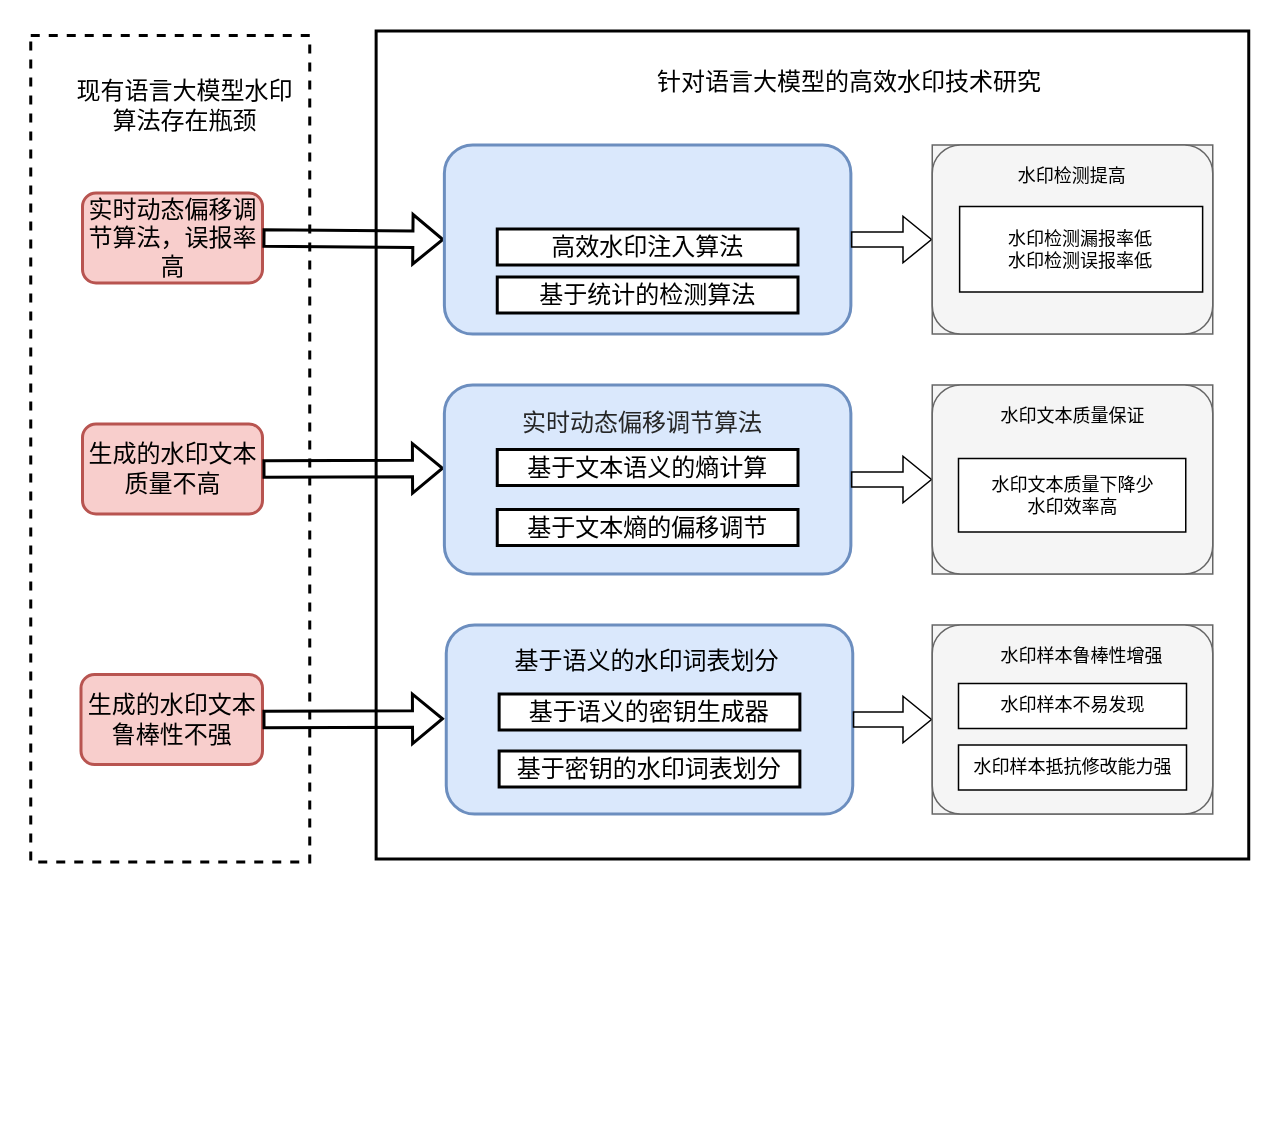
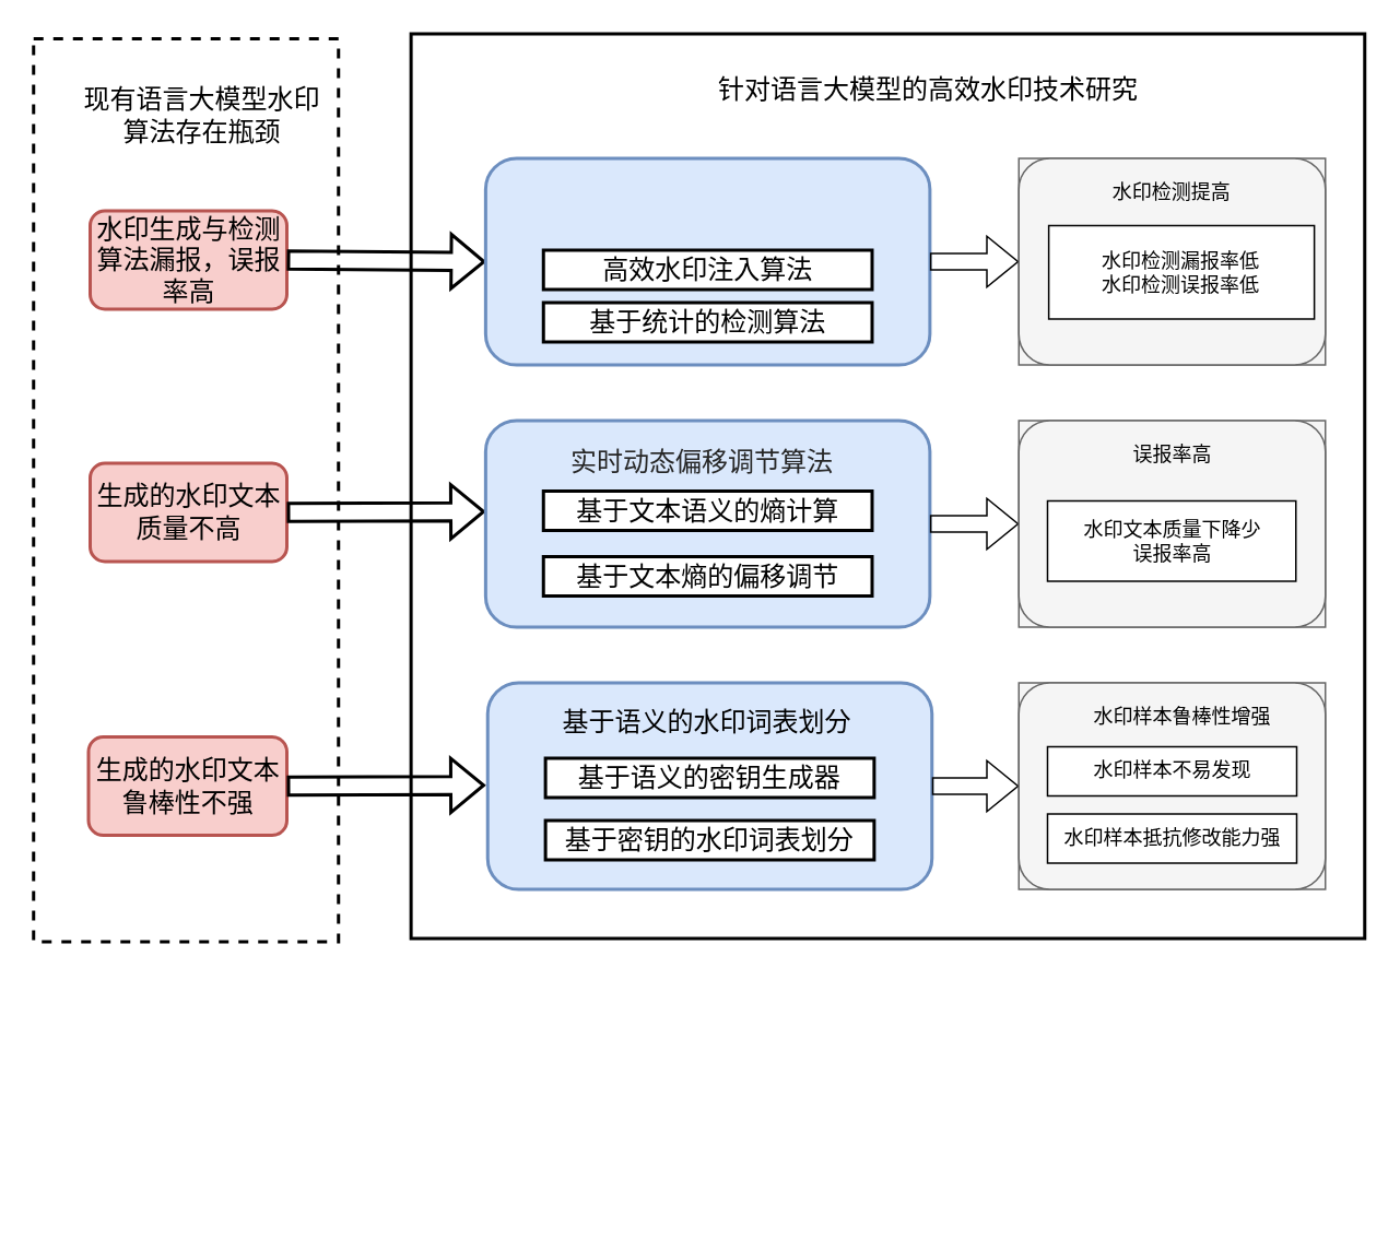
- <mxCell id="5" value="实时动态偏移调节算法，误报率高" style="rounded=1;whiteSpace=wrap;html=1;fontSize=16;strokeWidth=2;fillColor=#f8cecc;strokeColor=#b85450;fontFamily=Times New Roman;" parent="1" vertex="1"><mxGeometry x="54.5" y="128" width="120" height="60" as="geometry" /></mxCell>
+ <mxCell id="5" value="水印生成与检测算法漏报，误报率高" style="rounded=1;whiteSpace=wrap;html=1;fontSize=16;strokeWidth=2;fillColor=#f8cecc;strokeColor=#b85450;fontFamily=Times New Roman;" parent="1" vertex="1"><mxGeometry x="54.5" y="128" width="120" height="60" as="geometry" /></mxCell>
- <mxCell id="36" value="水印文本质量保证" style="text;html=1;align=center;verticalAlign=middle;whiteSpace=wrap;rounded=0;" parent="1" vertex="1"><mxGeometry x="664.5" y="262" width="100" height="30" as="geometry" /></mxCell>
+ <mxCell id="36" value="误报率高" style="text;html=1;align=center;verticalAlign=middle;whiteSpace=wrap;rounded=0;" parent="1" vertex="1"><mxGeometry x="664.5" y="262" width="100" height="30" as="geometry" /></mxCell>
- <mxCell id="37" value="水印文本质量下降少&lt;div&gt;水印效率高&lt;/div&gt;" style="rounded=0;whiteSpace=wrap;html=1;" parent="1" vertex="1"><mxGeometry x="638.5" y="305" width="151.5" height="49" as="geometry" /></mxCell>
+ <mxCell id="37" value="水印文本质量下降少&lt;div&gt;误报率高&lt;/div&gt;" style="rounded=0;whiteSpace=wrap;html=1;" parent="1" vertex="1"><mxGeometry x="638.5" y="305" width="151.5" height="49" as="geometry" /></mxCell>
